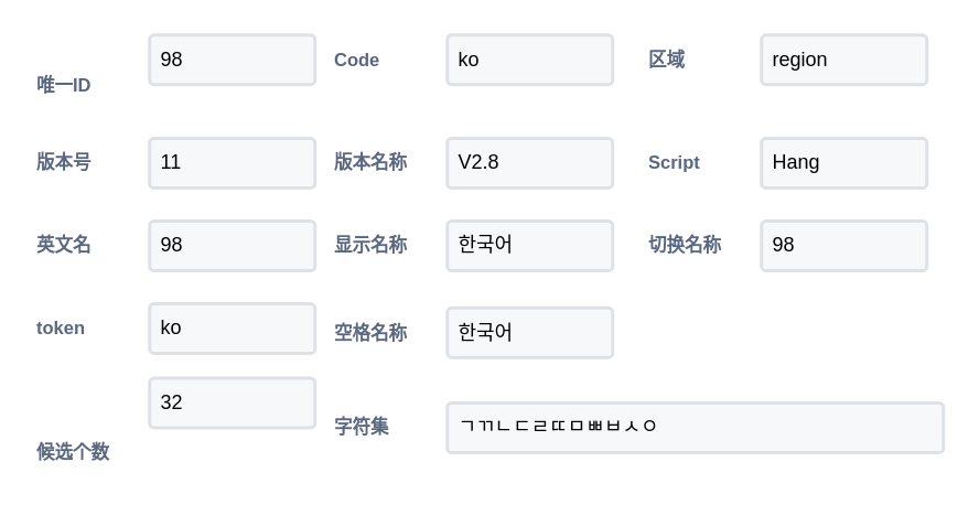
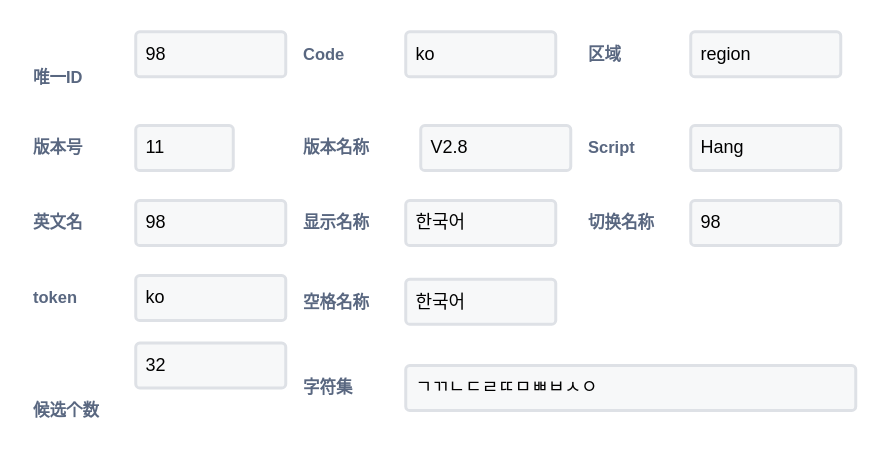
- <mxCell id="9" value="11" style="rounded=1;arcSize=9;fillColor=#F7F8F9;align=left;spacingLeft=5;strokeColor=#DEE1E6;html=1;strokeWidth=2;fontSize=12" vertex="1" parent="1"><mxGeometry x="90" y="83" width="100" height="30" as="geometry" /></mxCell>
+ <mxCell id="9" value="11" style="rounded=1;arcSize=9;fillColor=#F7F8F9;align=left;spacingLeft=5;strokeColor=#DEE1E6;html=1;strokeWidth=2;fontSize=12" vertex="1" parent="1"><mxGeometry x="90" y="83" width="65" height="30" as="geometry" /></mxCell>
- <mxCell id="11" value="V2.8" style="rounded=1;arcSize=9;fillColor=#F7F8F9;align=left;spacingLeft=5;strokeColor=#DEE1E6;html=1;strokeWidth=2;fontSize=12" vertex="1" parent="1"><mxGeometry x="270" y="83" width="100" height="30" as="geometry" /></mxCell>
+ <mxCell id="11" value="V2.8" style="rounded=1;arcSize=9;fillColor=#F7F8F9;align=left;spacingLeft=5;strokeColor=#DEE1E6;html=1;strokeWidth=2;fontSize=12" vertex="1" parent="1"><mxGeometry x="280" y="83" width="100" height="30" as="geometry" /></mxCell>
